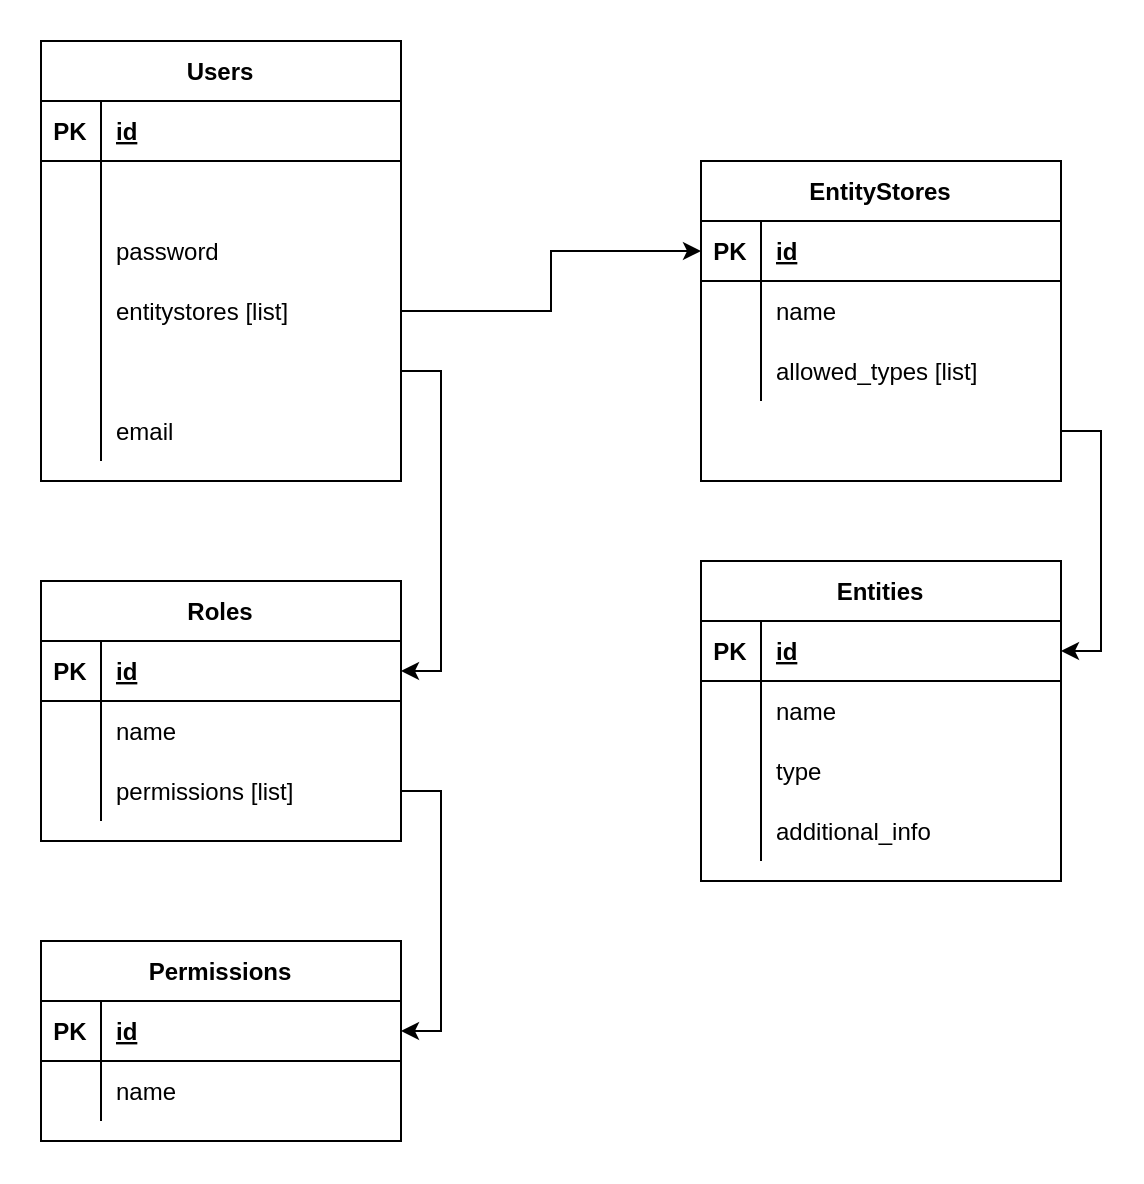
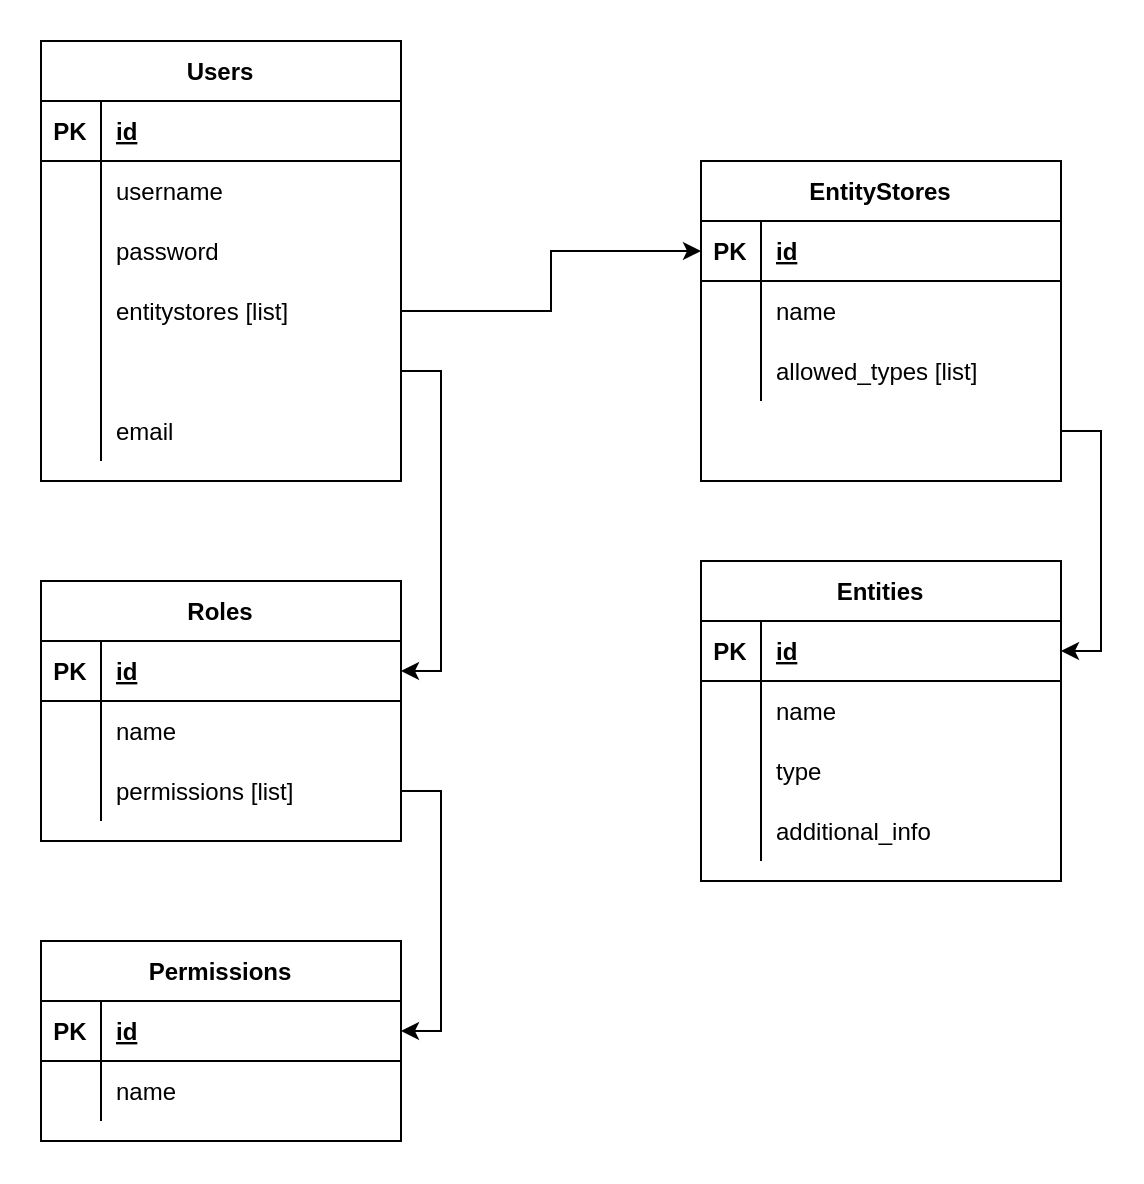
+ <mxCell id="18" value="username" style="shape=partialRectangle;connectable=0;fillColor=none;top=0;left=0;bottom=0;right=0;align=left;spacingLeft=6;overflow=hidden;" parent="16" vertex="1"><mxGeometry x="30" width="150" height="30" as="geometry"><mxRectangle width="150" height="30" as="alternateBounds" /></mxGeometry></mxCell>
